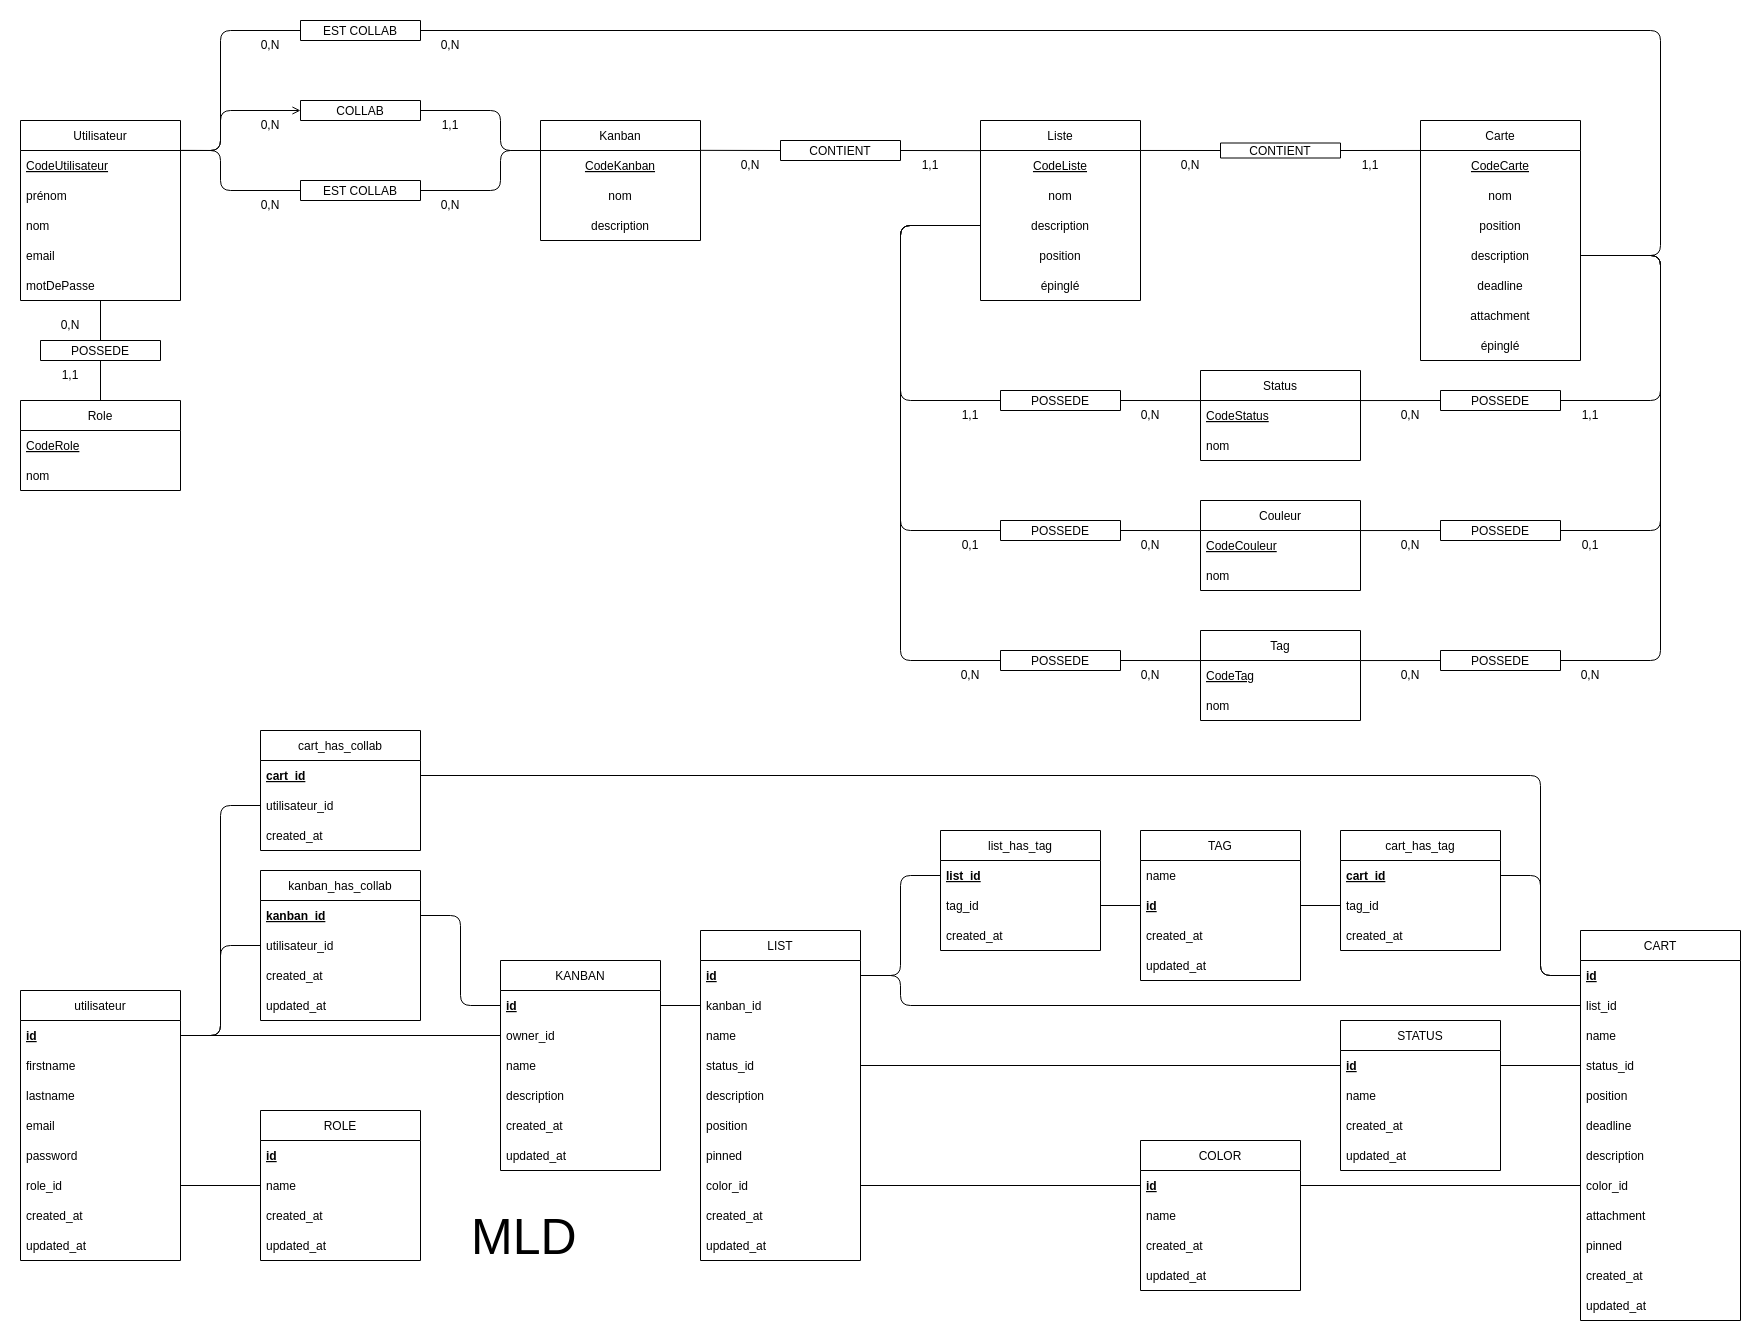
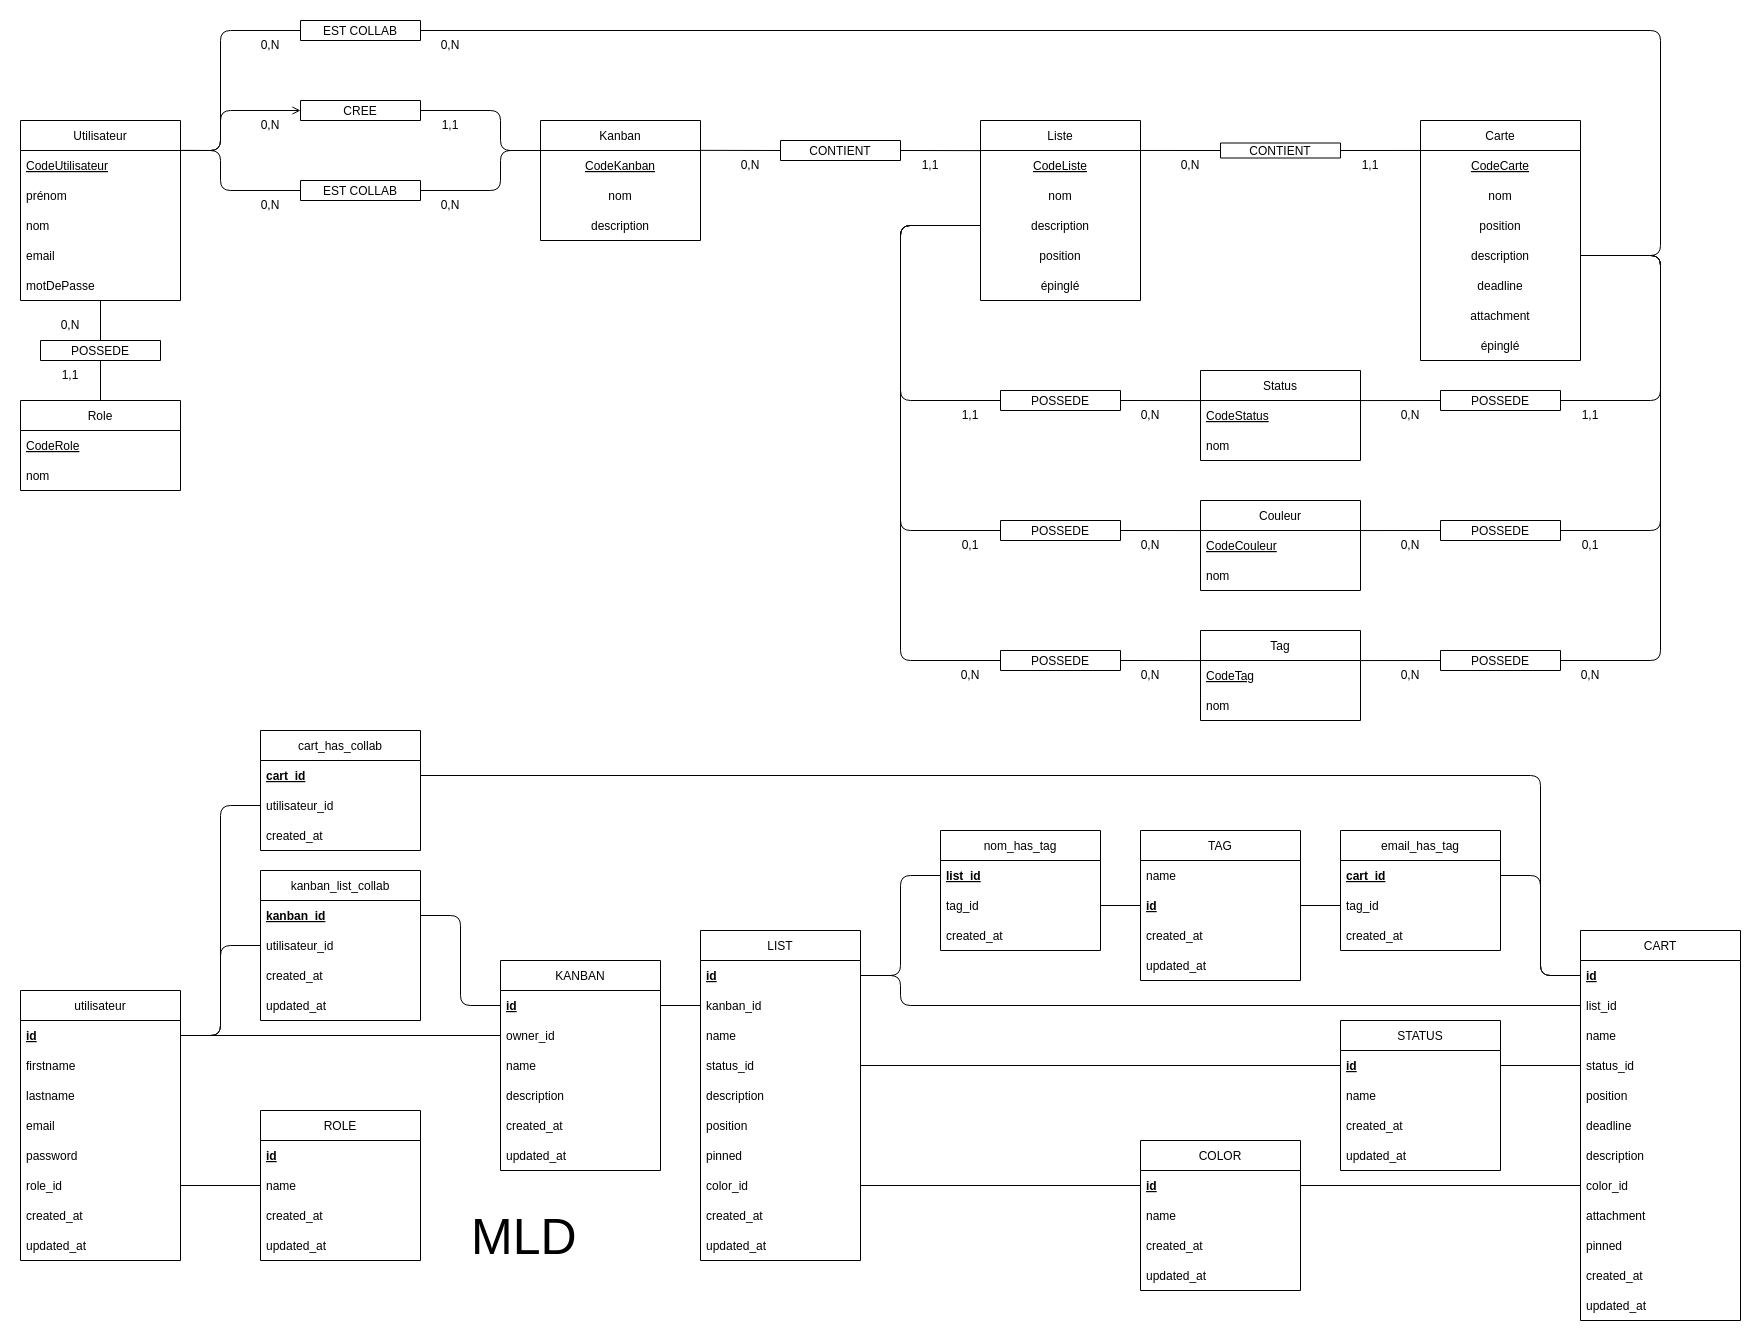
- <mxCell id="2" value="COLLAB" style="swimlane;fontStyle=0;childLayout=stackLayout;horizontal=1;startSize=30;horizontalStack=0;resizeParent=1;resizeParentMax=0;resizeLast=0;collapsible=1;marginBottom=0;rounded=1;" parent="1" vertex="1"><mxGeometry x="300" y="100" width="120" height="20" as="geometry" /></mxCell>
+ <mxCell id="2" value="CREE" style="swimlane;fontStyle=0;childLayout=stackLayout;horizontal=1;startSize=30;horizontalStack=0;resizeParent=1;resizeParentMax=0;resizeLast=0;collapsible=1;marginBottom=0;rounded=1;" parent="1" vertex="1"><mxGeometry x="300" y="100" width="120" height="20" as="geometry" /></mxCell>
- <mxCell id="178" value="list_has_tag" style="swimlane;fontStyle=0;childLayout=stackLayout;horizontal=1;startSize=30;horizontalStack=0;resizeParent=1;resizeParentMax=0;resizeLast=0;collapsible=1;marginBottom=0;fontSize=12;" parent="1" vertex="1"><mxGeometry x="940" y="830" width="160" height="120" as="geometry" /></mxCell>
+ <mxCell id="178" value="nom_has_tag" style="swimlane;fontStyle=0;childLayout=stackLayout;horizontal=1;startSize=30;horizontalStack=0;resizeParent=1;resizeParentMax=0;resizeLast=0;collapsible=1;marginBottom=0;fontSize=12;" parent="1" vertex="1"><mxGeometry x="940" y="830" width="160" height="120" as="geometry" /></mxCell>
- <mxCell id="182" value="cart_has_tag" style="swimlane;fontStyle=0;childLayout=stackLayout;horizontal=1;startSize=30;horizontalStack=0;resizeParent=1;resizeParentMax=0;resizeLast=0;collapsible=1;marginBottom=0;fontSize=12;" parent="1" vertex="1"><mxGeometry x="1340" y="830" width="160" height="120" as="geometry" /></mxCell>
+ <mxCell id="182" value="email_has_tag" style="swimlane;fontStyle=0;childLayout=stackLayout;horizontal=1;startSize=30;horizontalStack=0;resizeParent=1;resizeParentMax=0;resizeLast=0;collapsible=1;marginBottom=0;fontSize=12;" parent="1" vertex="1"><mxGeometry x="1340" y="830" width="160" height="120" as="geometry" /></mxCell>
- <mxCell id="169" value="kanban_has_collab" style="swimlane;fontStyle=0;childLayout=stackLayout;horizontal=1;startSize=30;horizontalStack=0;resizeParent=1;resizeParentMax=0;resizeLast=0;collapsible=1;marginBottom=0;fontSize=12;" parent="1" vertex="1"><mxGeometry x="260" y="870" width="160" height="150" as="geometry" /></mxCell>
+ <mxCell id="169" value="kanban_list_collab" style="swimlane;fontStyle=0;childLayout=stackLayout;horizontal=1;startSize=30;horizontalStack=0;resizeParent=1;resizeParentMax=0;resizeLast=0;collapsible=1;marginBottom=0;fontSize=12;" parent="1" vertex="1"><mxGeometry x="260" y="870" width="160" height="150" as="geometry" /></mxCell>
